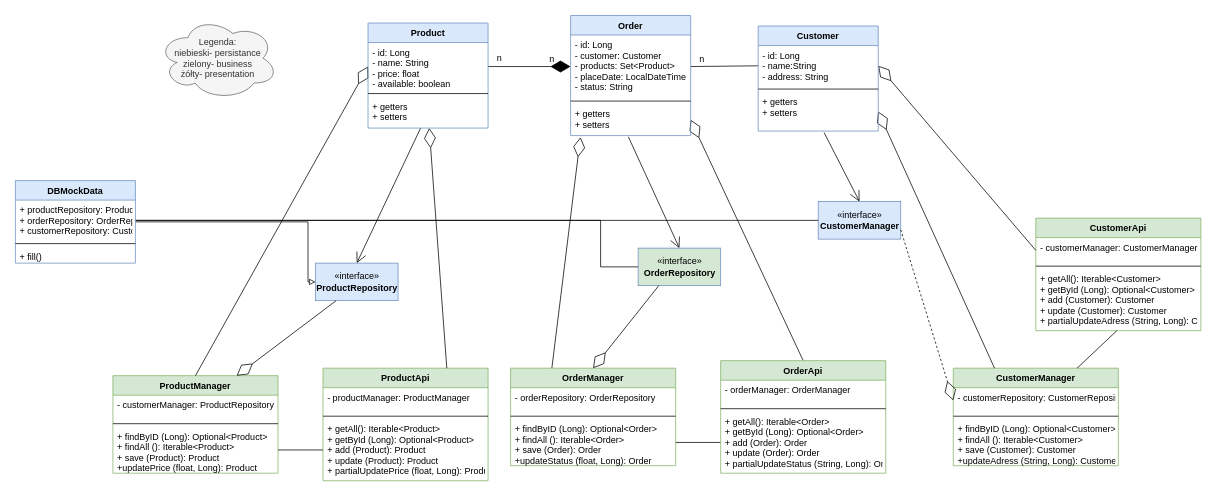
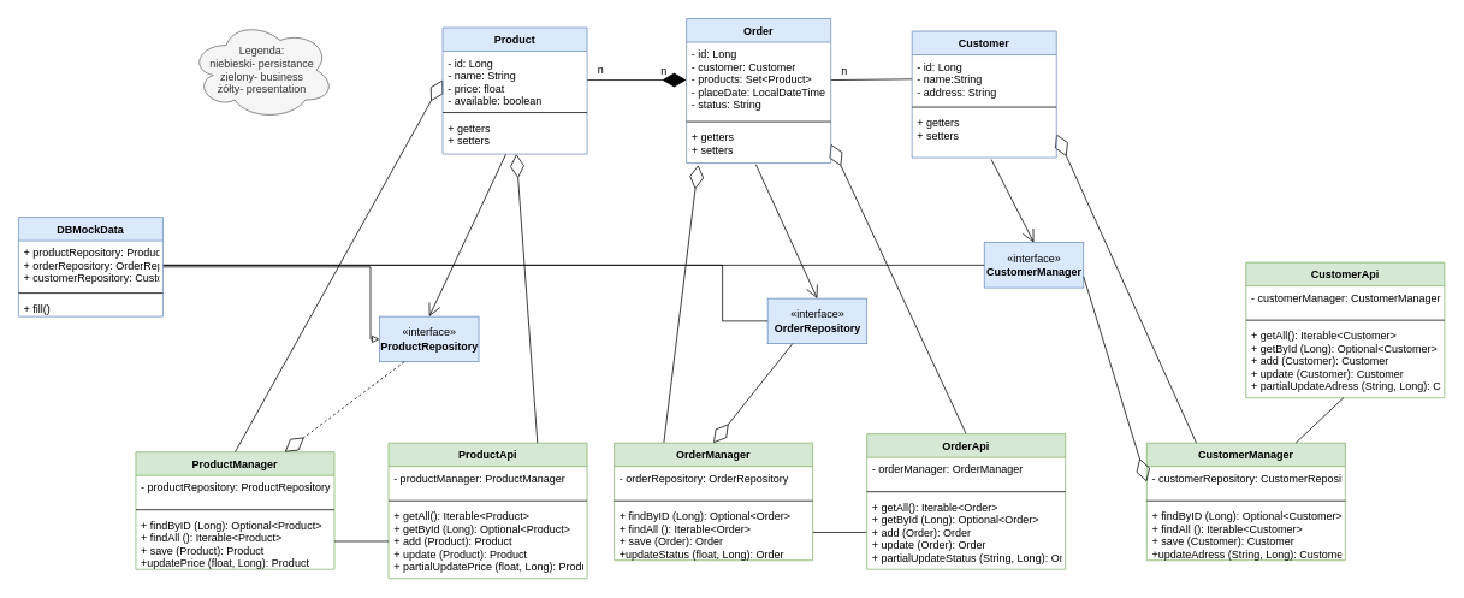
- <mxCell id="34" value="" style="endArrow=diamondThin;endFill=0;endSize=24;html=1;entryX=1;entryY=0.5;entryDx=0;entryDy=0;exitX=0;exitY=0.5;exitDx=0;exitDy=0;" edge="1" parent="1" source="31" target="59"><mxGeometry width="160" relative="1" as="geometry"><mxPoint x="1350" y="170" as="sourcePoint" /><mxPoint x="1235" y="-45" as="targetPoint" /></mxGeometry></mxCell>
- <mxCell id="6" value="«interface»&lt;br&gt;&lt;b&gt;OrderRepository&lt;/b&gt;" style="html=1;fillColor=#d5e8d4;strokeColor=#6c8ebf;" parent="1" vertex="1"><mxGeometry x="850" y="330" width="110" height="50" as="geometry" /></mxCell>
+ <mxCell id="6" value="«interface»&lt;br&gt;&lt;b&gt;OrderRepository&lt;/b&gt;" style="html=1;fillColor=#dae8fc;strokeColor=#6c8ebf;" parent="1" vertex="1"><mxGeometry x="850" y="330" width="110" height="50" as="geometry" /></mxCell>
- <mxCell id="49" value="" style="endArrow=diamondThin;endFill=0;endSize=24;html=1;entryX=0;entryY=0.5;entryDx=0;entryDy=0;exitX=1;exitY=0.75;exitDx=0;exitDy=0;dashed=1;" edge="1" parent="1" source="7" target="27"><mxGeometry width="160" relative="1" as="geometry"><mxPoint x="1210" y="400" as="sourcePoint" /><mxPoint x="1070" y="195" as="targetPoint" /></mxGeometry></mxCell>
+ <mxCell id="49" value="" style="endArrow=diamondThin;endFill=0;endSize=24;html=1;entryX=0;entryY=0.5;entryDx=0;entryDy=0;exitX=1;exitY=0.75;exitDx=0;exitDy=0;" edge="1" parent="1" source="7" target="27"><mxGeometry width="160" relative="1" as="geometry"><mxPoint x="1210" y="400" as="sourcePoint" /><mxPoint x="1070" y="195" as="targetPoint" /></mxGeometry></mxCell>
- <mxCell id="47" value="" style="endArrow=diamondThin;endFill=0;endSize=24;html=1;entryX=0.75;entryY=0;entryDx=0;entryDy=0;exitX=0.25;exitY=1;exitDx=0;exitDy=0;" edge="1" parent="1" source="5" target="14"><mxGeometry width="160" relative="1" as="geometry"><mxPoint x="350" y="450" as="sourcePoint" /><mxPoint x="210" y="245" as="targetPoint" /></mxGeometry></mxCell>
+ <mxCell id="47" value="" style="endArrow=diamondThin;endFill=0;endSize=24;html=1;entryX=0.75;entryY=0;entryDx=0;entryDy=0;exitX=0.25;exitY=1;exitDx=0;exitDy=0;dashed=1;" edge="1" parent="1" source="5" target="14"><mxGeometry width="160" relative="1" as="geometry"><mxPoint x="350" y="450" as="sourcePoint" /><mxPoint x="210" y="245" as="targetPoint" /></mxGeometry></mxCell>
- <mxCell id="15" value="- customerManager: ProductRepository" style="text;strokeColor=none;fillColor=none;align=left;verticalAlign=top;spacingLeft=4;spacingRight=4;overflow=hidden;rotatable=0;points=[[0,0.5],[1,0.5]];portConstraint=eastwest;" parent="14" vertex="1"><mxGeometry y="26" width="220" height="34" as="geometry" /></mxCell>
+ <mxCell id="15" value="- productRepository: ProductRepository" style="text;strokeColor=none;fillColor=none;align=left;verticalAlign=top;spacingLeft=4;spacingRight=4;overflow=hidden;rotatable=0;points=[[0,0.5],[1,0.5]];portConstraint=eastwest;" parent="14" vertex="1"><mxGeometry y="26" width="220" height="34" as="geometry" /></mxCell>
